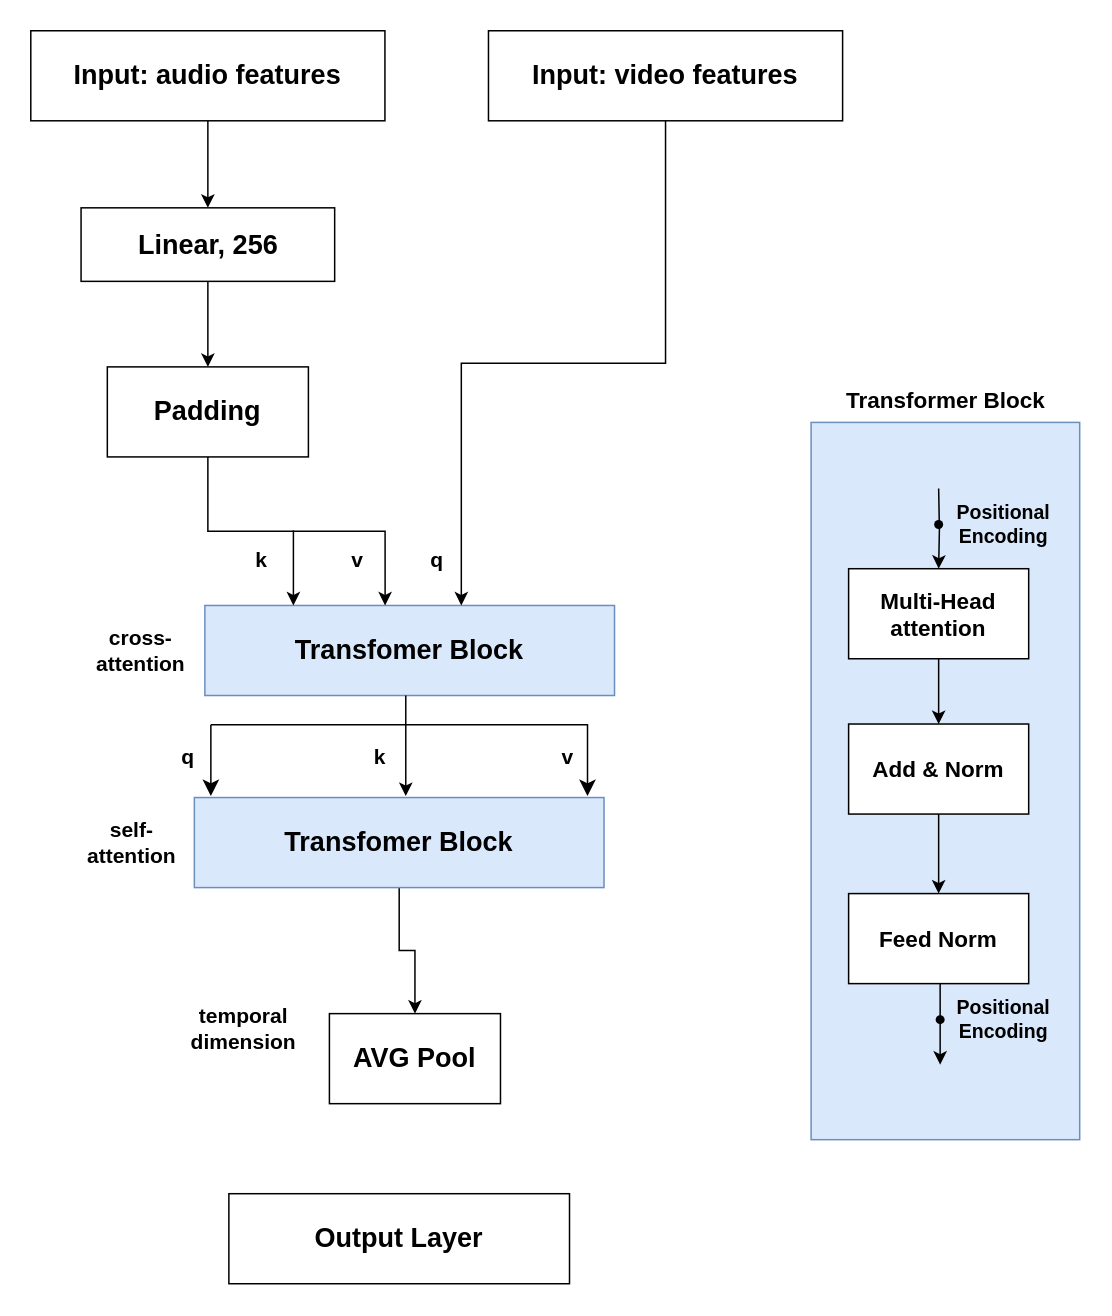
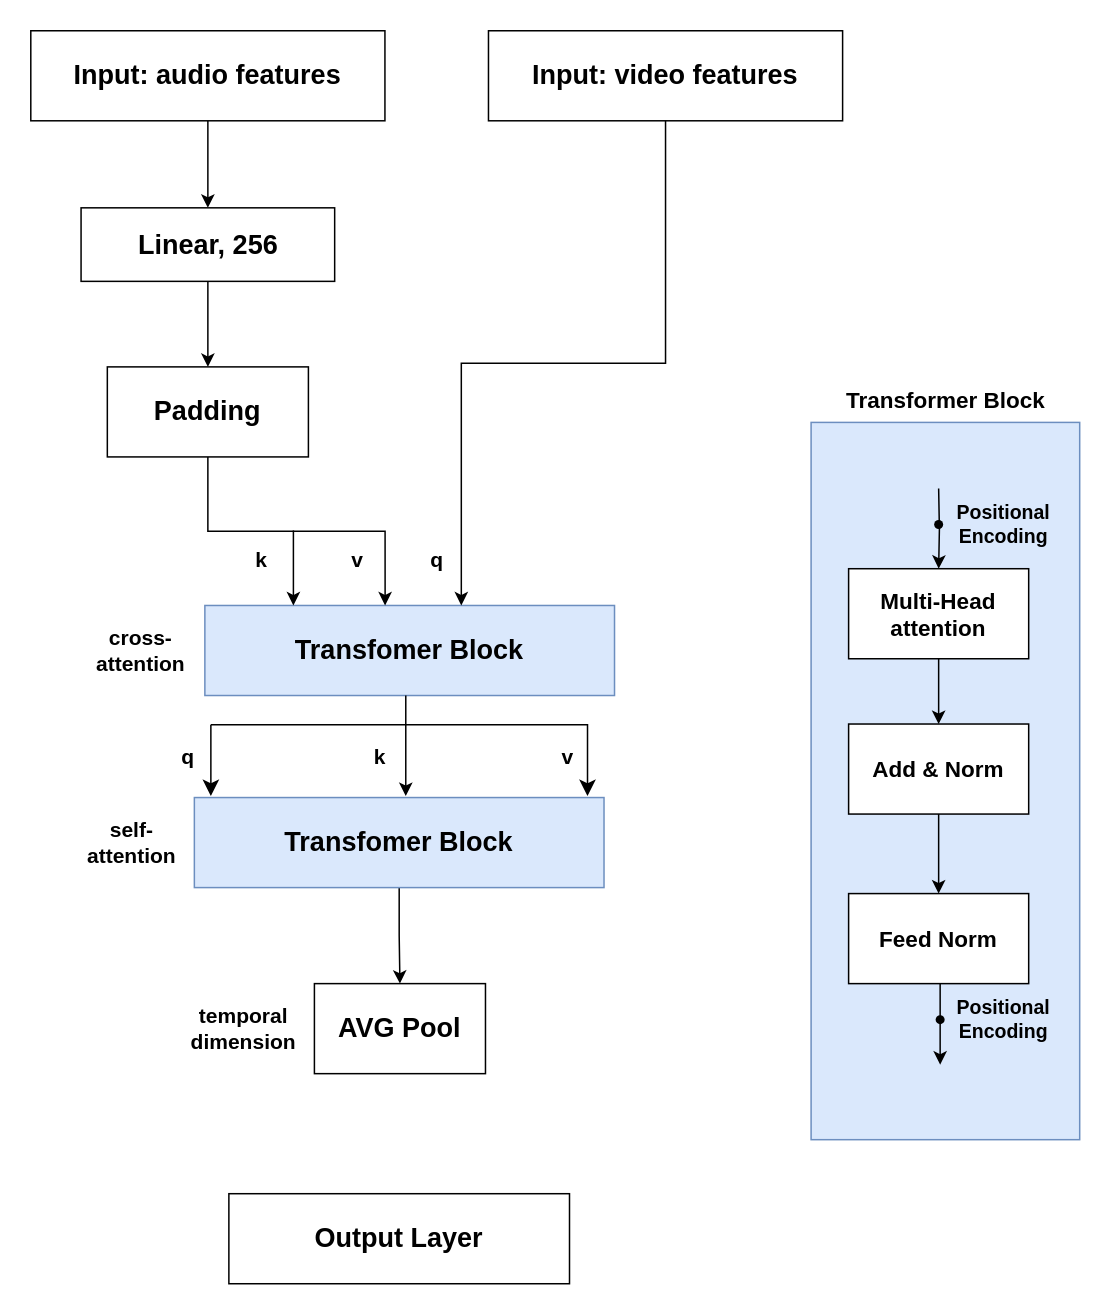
- <mxCell id="23" value="&lt;font style=&quot;font-size: 18px;&quot;&gt;&lt;b&gt;AVG Pool&lt;br&gt;&lt;/b&gt;&lt;/font&gt;" style="rounded=0;whiteSpace=wrap;html=1;" vertex="1" parent="22"><mxGeometry x="67" y="20" width="114" height="60" as="geometry" /></mxCell>
+ <mxCell id="23" value="&lt;font style=&quot;font-size: 18px;&quot;&gt;&lt;b&gt;AVG Pool&lt;br&gt;&lt;/b&gt;&lt;/font&gt;" style="rounded=0;whiteSpace=wrap;html=1;" vertex="1" parent="22"><mxGeometry x="57" width="114" height="60" as="geometry" /></mxCell>
